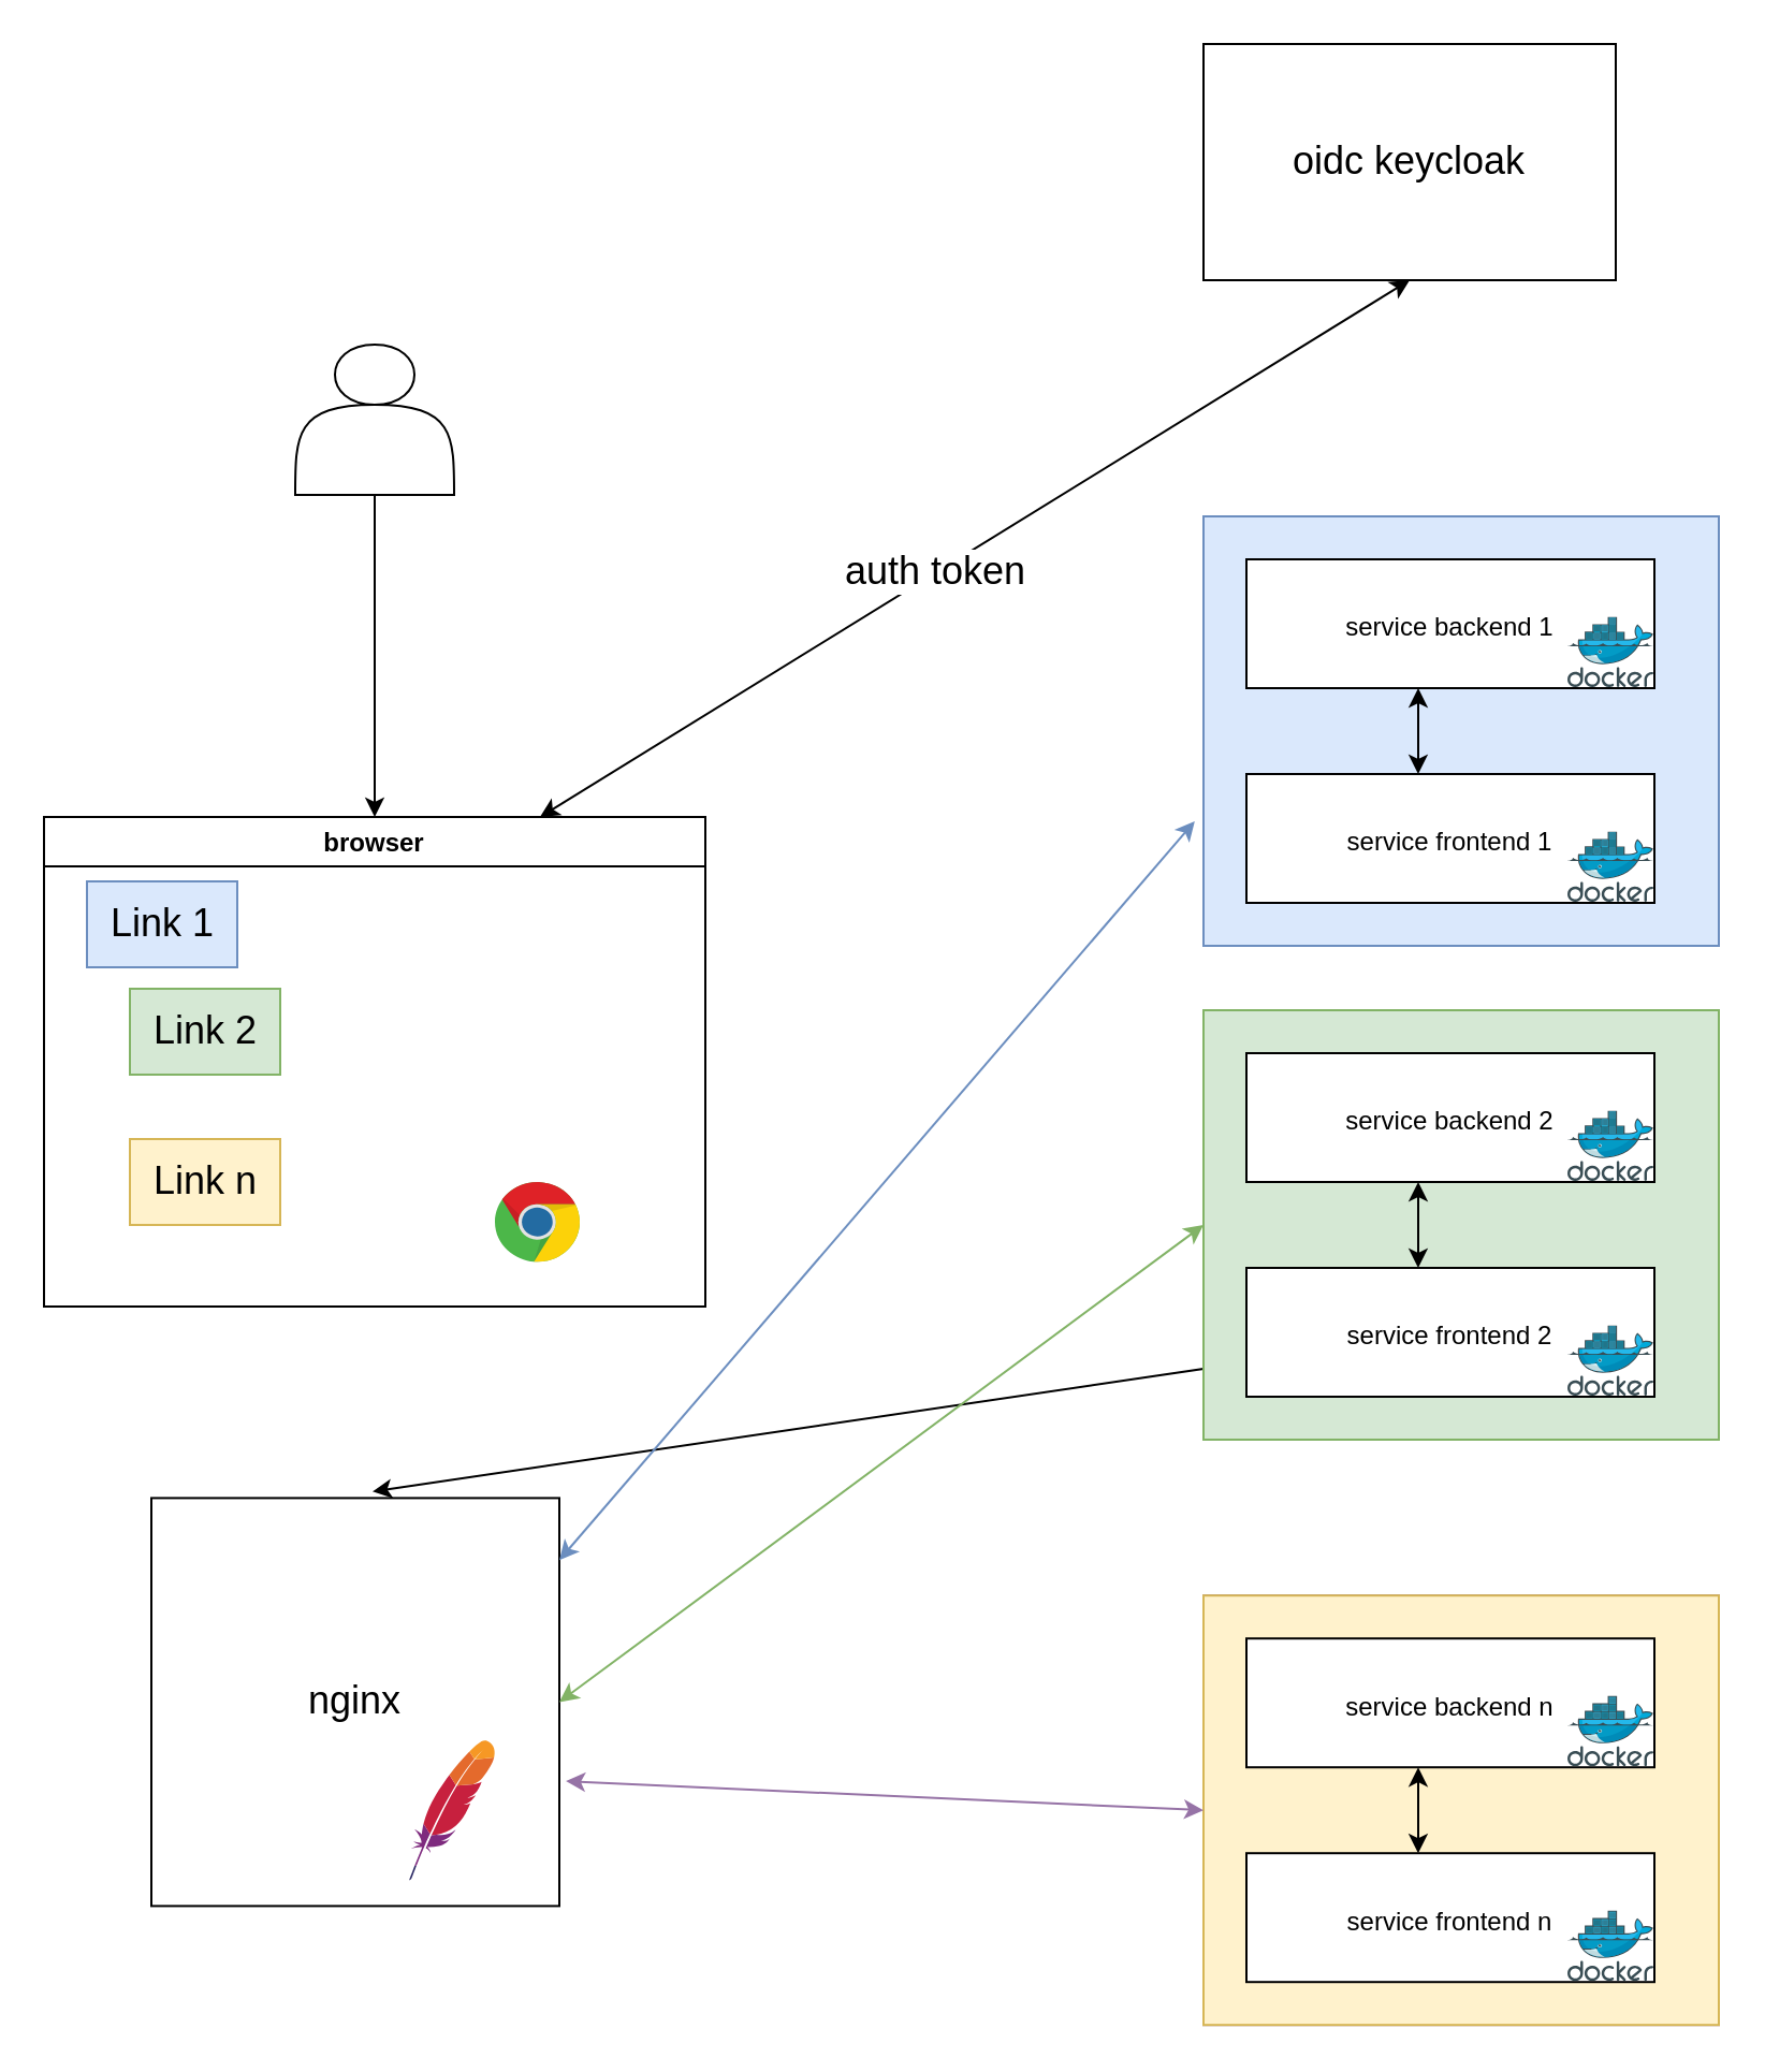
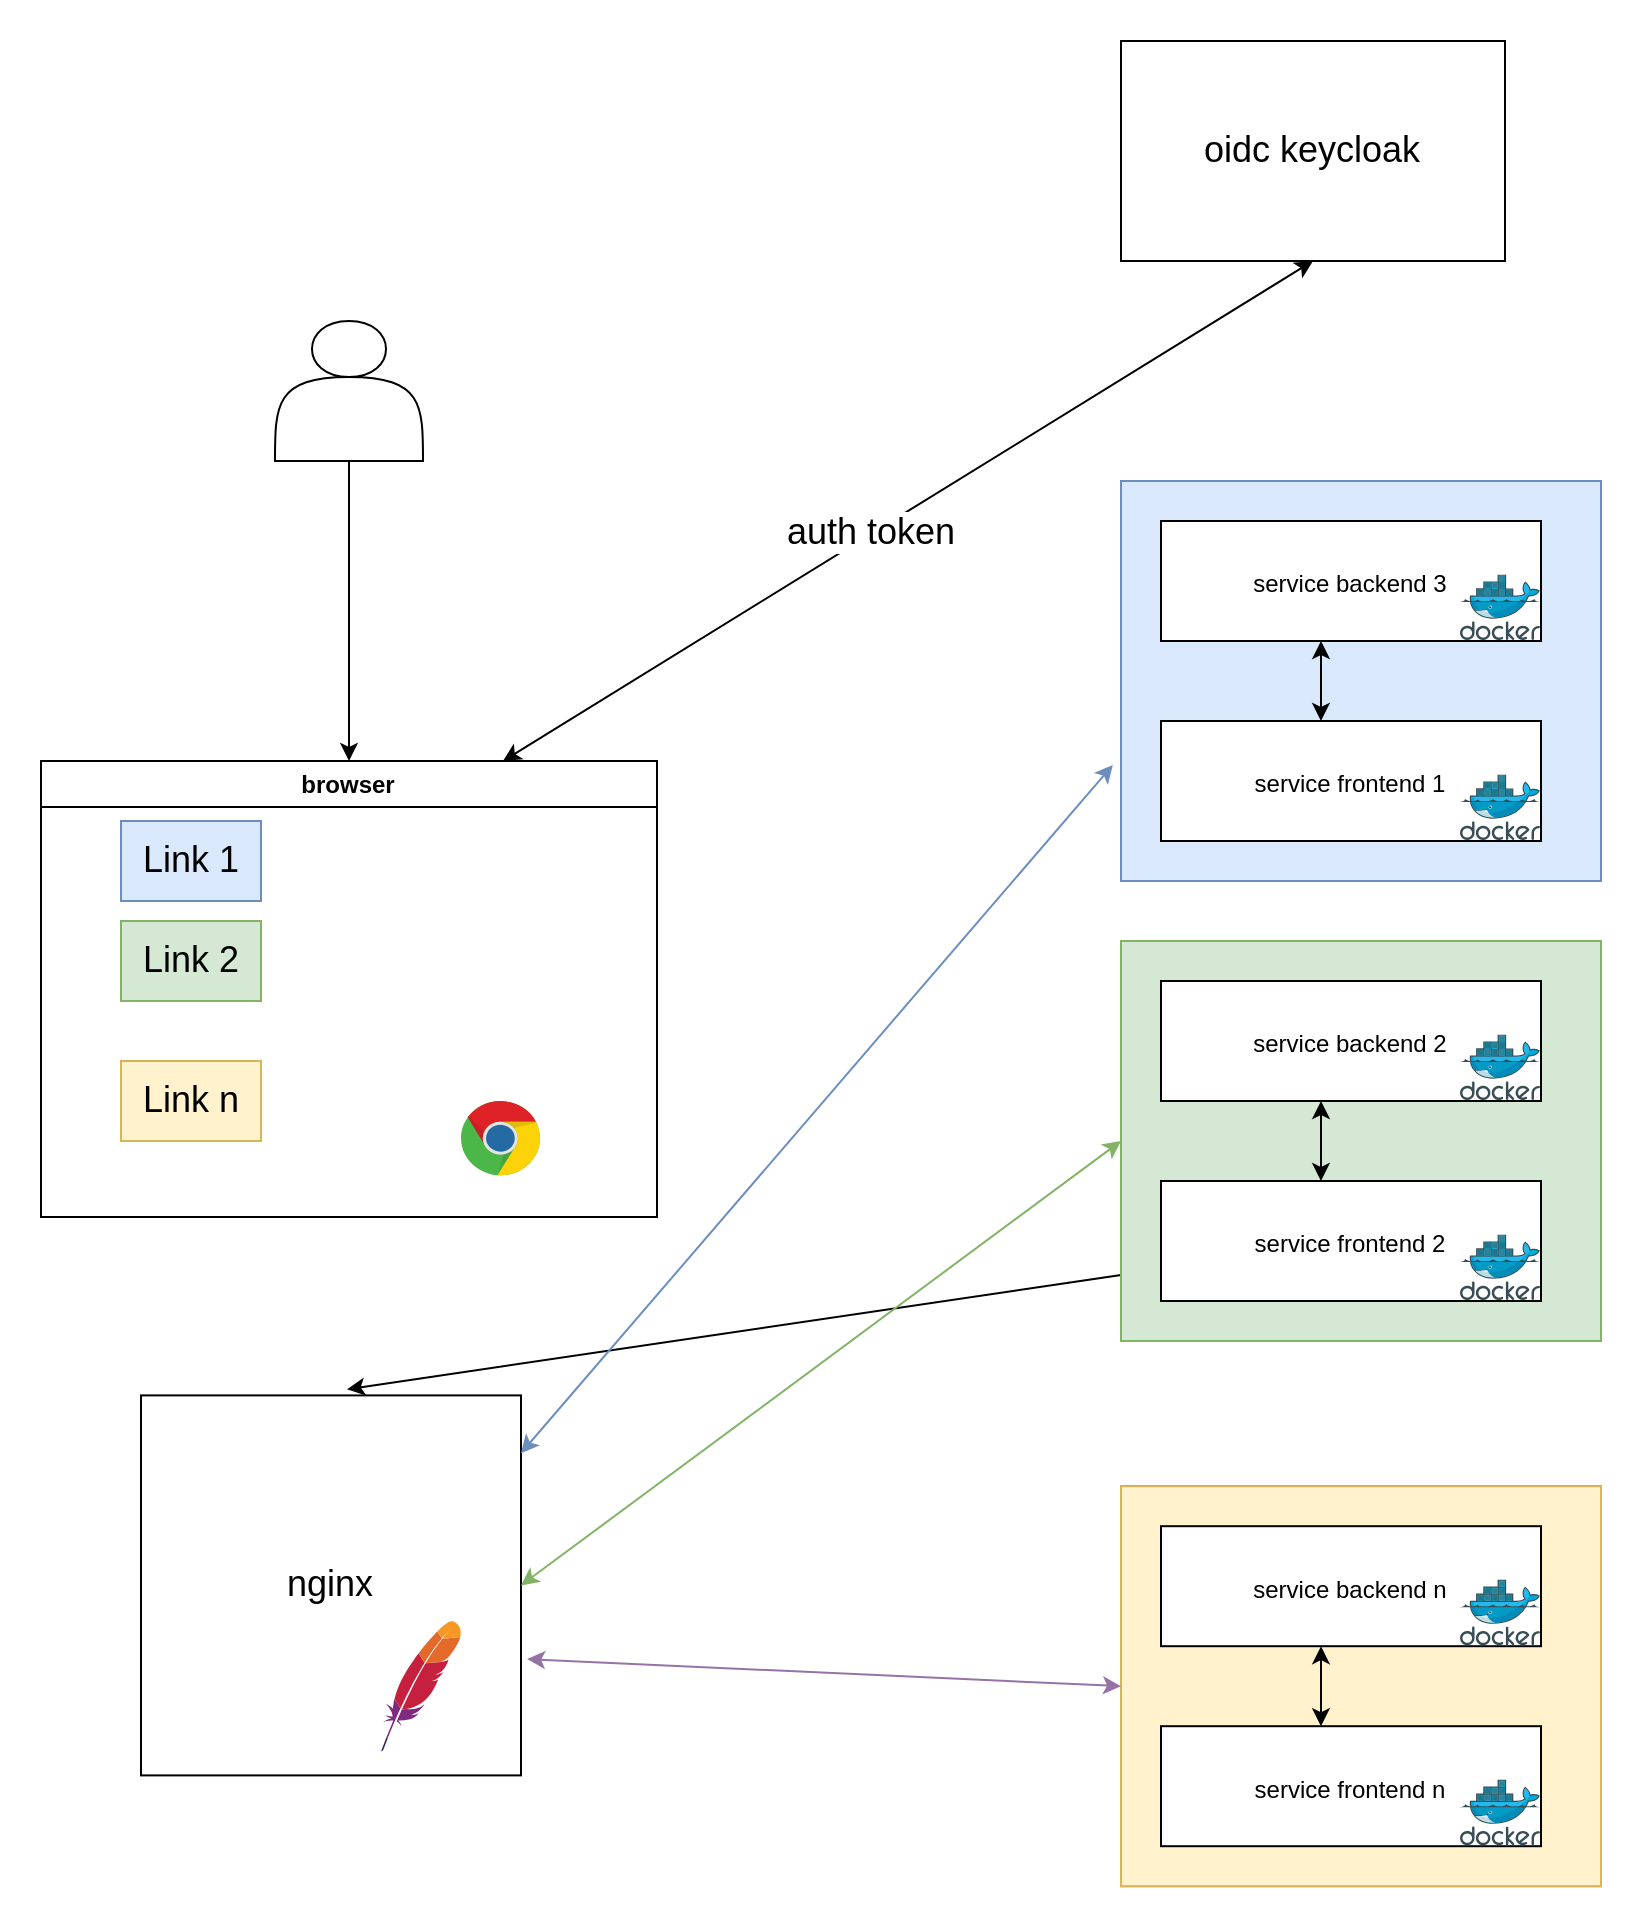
- <mxCell id="36" value="&lt;font style=&quot;font-size: 12px;&quot;&gt;service backend 1&lt;/font&gt;" style="rounded=0;whiteSpace=wrap;html=1;fontSize=18;" vertex="1" parent="35"><mxGeometry width="190" height="60" as="geometry" /></mxCell>
+ <mxCell id="36" value="&lt;font style=&quot;font-size: 12px;&quot;&gt;service backend 3&lt;/font&gt;" style="rounded=0;whiteSpace=wrap;html=1;fontSize=18;" vertex="1" parent="35"><mxGeometry width="190" height="60" as="geometry" /></mxCell>
- <mxCell id="5" value="&lt;font style=&quot;font-size: 18px;&quot;&gt;Link 1&lt;/font&gt;" style="text;html=1;align=center;verticalAlign=middle;resizable=0;points=[];autosize=1;strokeColor=#6c8ebf;fillColor=#dae8fc;" vertex="1" parent="2"><mxGeometry x="20" y="30" width="70" height="40" as="geometry" /></mxCell>
+ <mxCell id="5" value="&lt;font style=&quot;font-size: 18px;&quot;&gt;Link 1&lt;/font&gt;" style="text;html=1;align=center;verticalAlign=middle;resizable=0;points=[];autosize=1;strokeColor=#6c8ebf;fillColor=#dae8fc;" vertex="1" parent="2"><mxGeometry x="40" y="30" width="70" height="40" as="geometry" /></mxCell>
